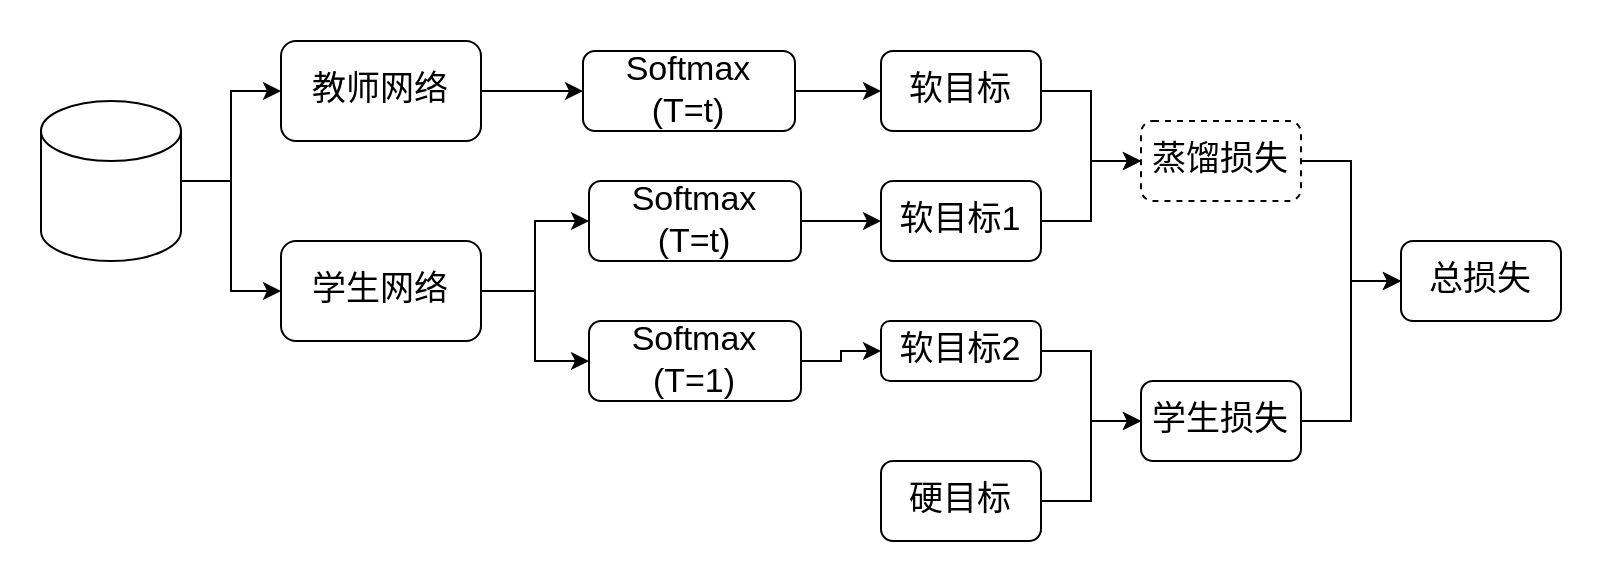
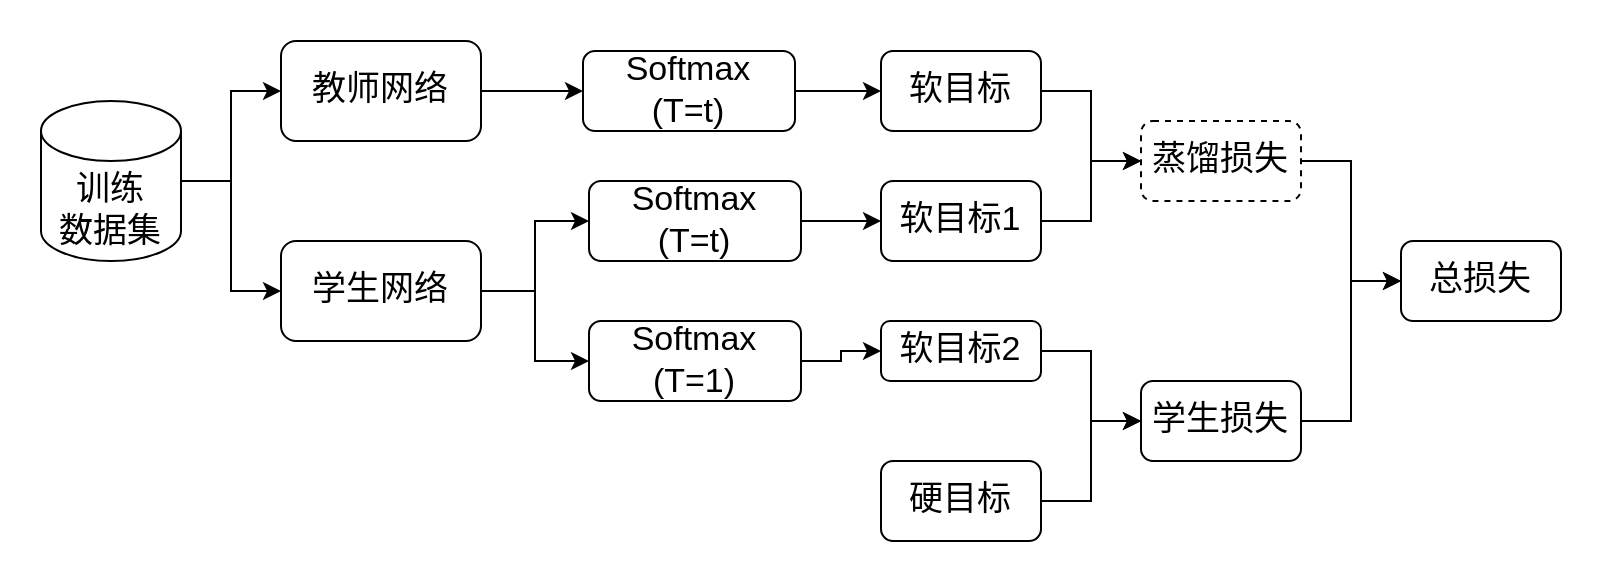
+ <mxCell id="5" value="&lt;font style=&quot;font-size: 17px;&quot;&gt;训练&lt;br&gt;数据集&lt;/font&gt;" style="text;html=1;align=center;verticalAlign=middle;whiteSpace=wrap;rounded=0;" vertex="1" parent="1"><mxGeometry x="25" y="90" width="60" height="30" as="geometry" /></mxCell>
